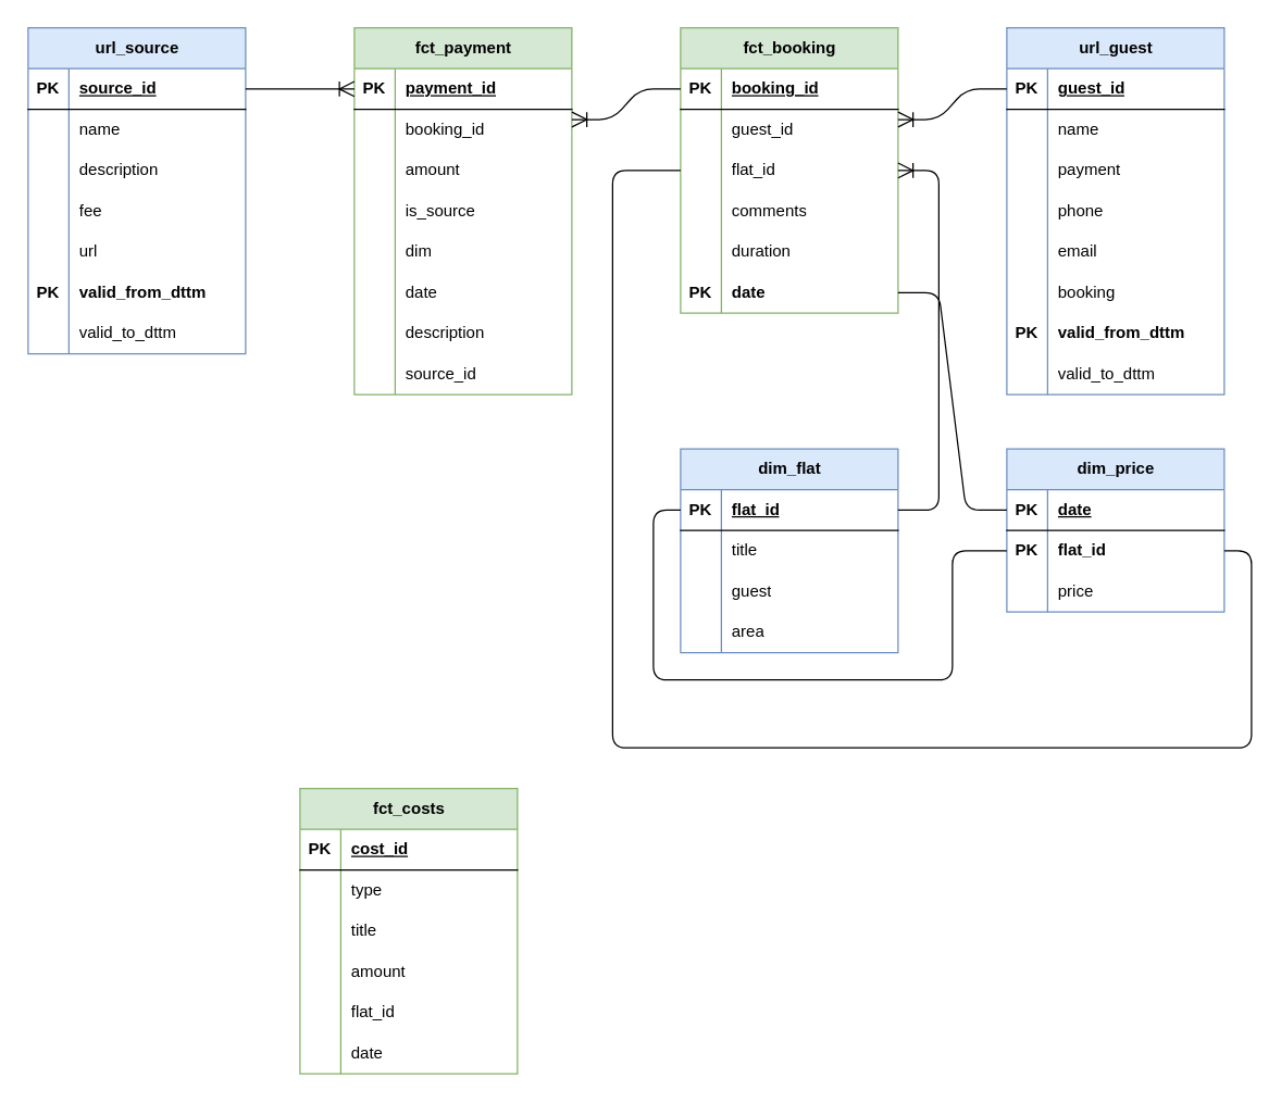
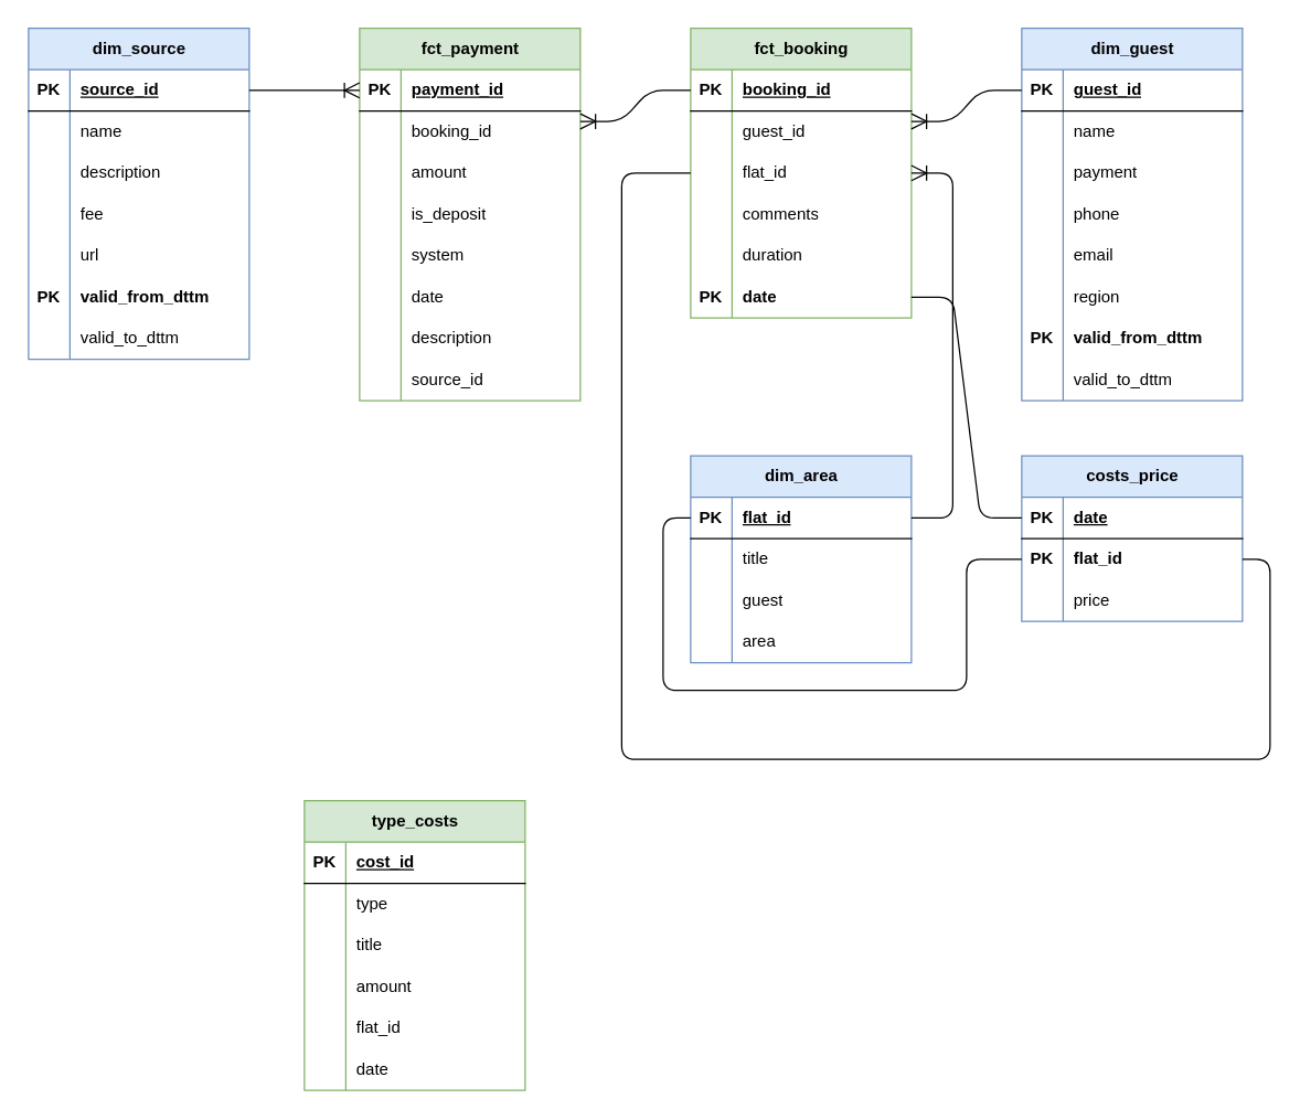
- <mxCell id="86" value="url_source" style="shape=table;startSize=30;container=1;collapsible=1;childLayout=tableLayout;fixedRows=1;rowLines=0;fontStyle=1;align=center;resizeLast=1;html=1;fillColor=#dae8fc;movable=1;resizable=1;rotatable=1;deletable=1;editable=1;locked=0;connectable=1;strokeColor=#6c8ebf;" parent="1" vertex="1"><mxGeometry x="20" y="20" width="160" height="240" as="geometry" /></mxCell>
+ <mxCell id="86" value="dim_source" style="shape=table;startSize=30;container=1;collapsible=1;childLayout=tableLayout;fixedRows=1;rowLines=0;fontStyle=1;align=center;resizeLast=1;html=1;fillColor=#dae8fc;movable=1;resizable=1;rotatable=1;deletable=1;editable=1;locked=0;connectable=1;strokeColor=#6c8ebf;" parent="1" vertex="1"><mxGeometry x="20" y="20" width="160" height="240" as="geometry" /></mxCell>
- <mxCell id="48" value="url_guest" style="shape=table;startSize=30;container=1;collapsible=1;childLayout=tableLayout;fixedRows=1;rowLines=0;fontStyle=1;align=center;resizeLast=1;html=1;fillColor=#dae8fc;movable=1;resizable=1;rotatable=1;deletable=1;editable=1;locked=0;connectable=1;strokeColor=#6c8ebf;" parent="1" vertex="1"><mxGeometry x="740" y="20" width="160" height="270" as="geometry" /></mxCell>
+ <mxCell id="48" value="dim_guest" style="shape=table;startSize=30;container=1;collapsible=1;childLayout=tableLayout;fixedRows=1;rowLines=0;fontStyle=1;align=center;resizeLast=1;html=1;fillColor=#dae8fc;movable=1;resizable=1;rotatable=1;deletable=1;editable=1;locked=0;connectable=1;strokeColor=#6c8ebf;" parent="1" vertex="1"><mxGeometry x="740" y="20" width="160" height="270" as="geometry" /></mxCell>
- <mxCell id="15" value="is_source" style="shape=partialRectangle;connectable=0;fillColor=none;top=0;left=0;bottom=0;right=0;align=left;spacingLeft=6;overflow=hidden;whiteSpace=wrap;html=1;" parent="13" vertex="1"><mxGeometry x="30" width="130" height="30" as="geometry"><mxRectangle width="130" height="30" as="alternateBounds" /></mxGeometry></mxCell>
+ <mxCell id="15" value="is_deposit" style="shape=partialRectangle;connectable=0;fillColor=none;top=0;left=0;bottom=0;right=0;align=left;spacingLeft=6;overflow=hidden;whiteSpace=wrap;html=1;" parent="13" vertex="1"><mxGeometry x="30" width="130" height="30" as="geometry"><mxRectangle width="130" height="30" as="alternateBounds" /></mxGeometry></mxCell>
- <mxCell id="18" value="dim" style="shape=partialRectangle;connectable=0;fillColor=none;top=0;left=0;bottom=0;right=0;align=left;spacingLeft=6;overflow=hidden;whiteSpace=wrap;html=1;" parent="16" vertex="1"><mxGeometry x="30" width="130" height="30" as="geometry"><mxRectangle width="130" height="30" as="alternateBounds" /></mxGeometry></mxCell>
+ <mxCell id="18" value="system" style="shape=partialRectangle;connectable=0;fillColor=none;top=0;left=0;bottom=0;right=0;align=left;spacingLeft=6;overflow=hidden;whiteSpace=wrap;html=1;" parent="16" vertex="1"><mxGeometry x="30" width="130" height="30" as="geometry"><mxRectangle width="130" height="30" as="alternateBounds" /></mxGeometry></mxCell>
- <mxCell id="66" value="booking" style="shape=partialRectangle;connectable=0;fillColor=none;top=0;left=0;bottom=0;right=0;align=left;spacingLeft=6;overflow=hidden;whiteSpace=wrap;html=1;" parent="64" vertex="1"><mxGeometry x="30" width="130" height="30" as="geometry"><mxRectangle width="130" height="30" as="alternateBounds" /></mxGeometry></mxCell>
+ <mxCell id="66" value="region" style="shape=partialRectangle;connectable=0;fillColor=none;top=0;left=0;bottom=0;right=0;align=left;spacingLeft=6;overflow=hidden;whiteSpace=wrap;html=1;" parent="64" vertex="1"><mxGeometry x="30" width="130" height="30" as="geometry"><mxRectangle width="130" height="30" as="alternateBounds" /></mxGeometry></mxCell>
- <mxCell id="73" value="dim_flat" style="shape=table;startSize=30;container=1;collapsible=1;childLayout=tableLayout;fixedRows=1;rowLines=0;fontStyle=1;align=center;resizeLast=1;html=1;fillColor=#dae8fc;movable=1;resizable=1;rotatable=1;deletable=1;editable=1;locked=0;connectable=1;strokeColor=#6c8ebf;" parent="1" vertex="1"><mxGeometry x="500" y="330" width="160" height="150" as="geometry" /></mxCell>
+ <mxCell id="73" value="dim_area" style="shape=table;startSize=30;container=1;collapsible=1;childLayout=tableLayout;fixedRows=1;rowLines=0;fontStyle=1;align=center;resizeLast=1;html=1;fillColor=#dae8fc;movable=1;resizable=1;rotatable=1;deletable=1;editable=1;locked=0;connectable=1;strokeColor=#6c8ebf;" parent="1" vertex="1"><mxGeometry x="500" y="330" width="160" height="150" as="geometry" /></mxCell>
- <mxCell id="108" value="dim_price" style="shape=table;startSize=30;container=1;collapsible=1;childLayout=tableLayout;fixedRows=1;rowLines=0;fontStyle=1;align=center;resizeLast=1;html=1;fillColor=#dae8fc;movable=1;resizable=1;rotatable=1;deletable=1;editable=1;locked=0;connectable=1;strokeColor=#6c8ebf;" parent="1" vertex="1"><mxGeometry x="740" y="330" width="160" height="120" as="geometry" /></mxCell>
+ <mxCell id="108" value="costs_price" style="shape=table;startSize=30;container=1;collapsible=1;childLayout=tableLayout;fixedRows=1;rowLines=0;fontStyle=1;align=center;resizeLast=1;html=1;fillColor=#dae8fc;movable=1;resizable=1;rotatable=1;deletable=1;editable=1;locked=0;connectable=1;strokeColor=#6c8ebf;" parent="1" vertex="1"><mxGeometry x="740" y="330" width="160" height="120" as="geometry" /></mxCell>
- <mxCell id="124" value="fct_costs" style="shape=table;startSize=30;container=1;collapsible=1;childLayout=tableLayout;fixedRows=1;rowLines=0;fontStyle=1;align=center;resizeLast=1;html=1;fillColor=#d5e8d4;movable=1;resizable=1;rotatable=1;deletable=1;editable=1;locked=0;connectable=1;strokeColor=#82b366;" vertex="1" parent="1"><mxGeometry x="220" y="580" width="160" height="210" as="geometry" /></mxCell>
+ <mxCell id="124" value="type_costs" style="shape=table;startSize=30;container=1;collapsible=1;childLayout=tableLayout;fixedRows=1;rowLines=0;fontStyle=1;align=center;resizeLast=1;html=1;fillColor=#d5e8d4;movable=1;resizable=1;rotatable=1;deletable=1;editable=1;locked=0;connectable=1;strokeColor=#82b366;" vertex="1" parent="1"><mxGeometry x="220" y="580" width="160" height="210" as="geometry" /></mxCell>
